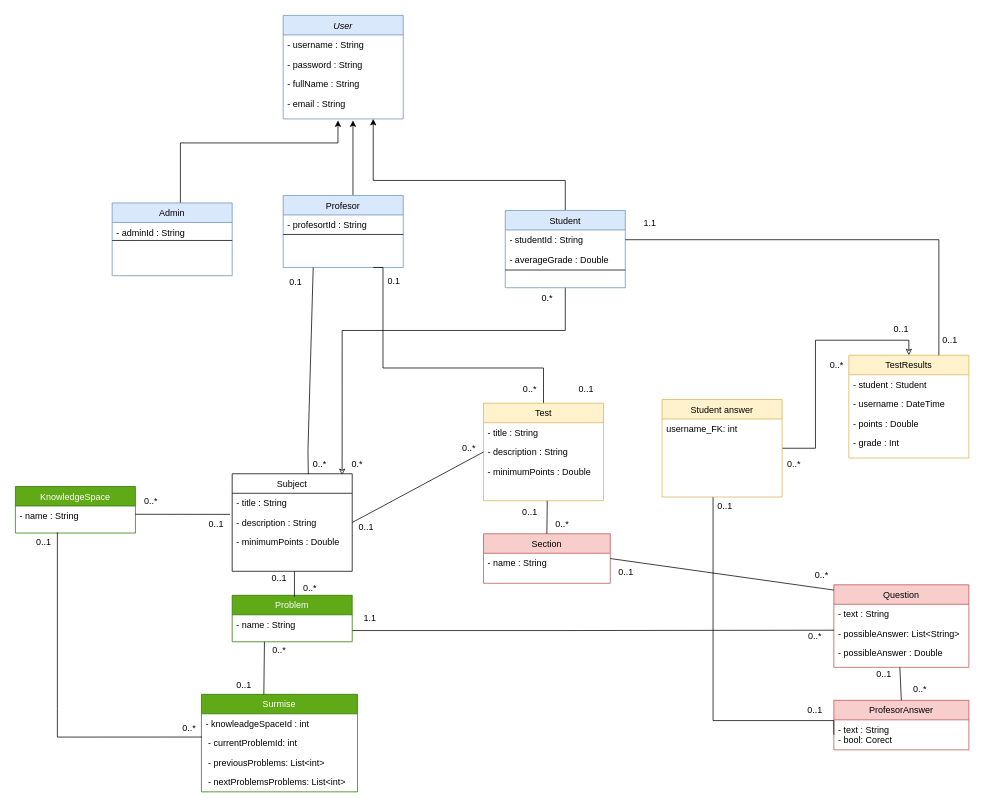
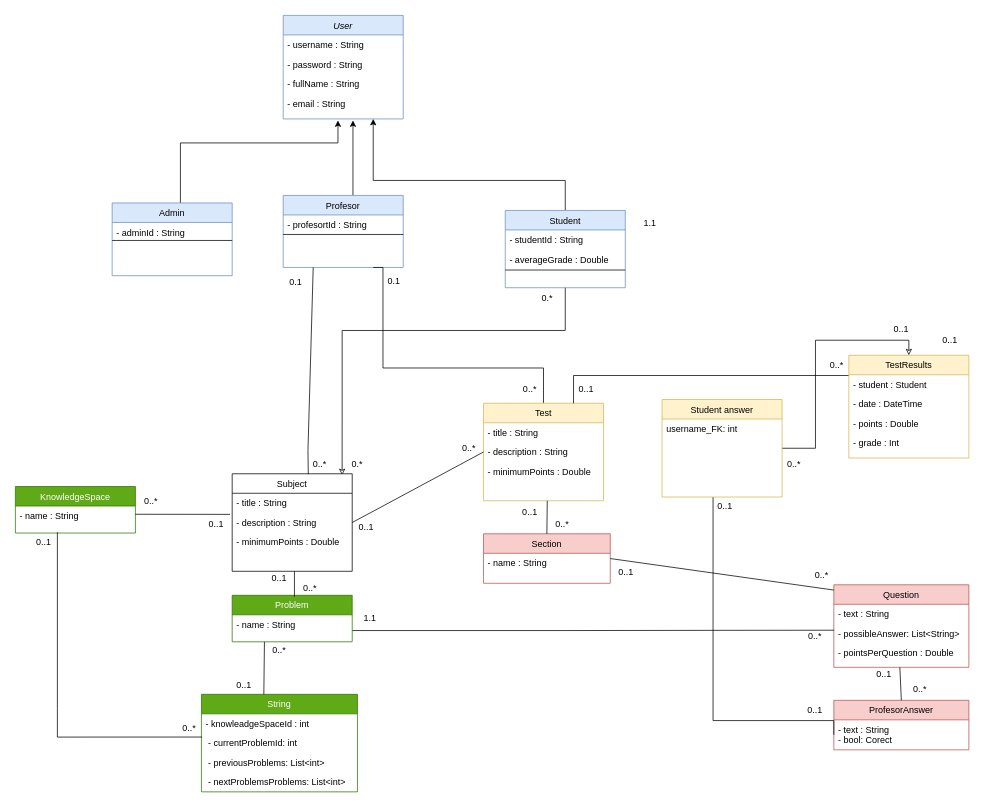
- <mxCell id="90" style="edgeStyle=orthogonalEdgeStyle;rounded=0;orthogonalLoop=1;jettySize=auto;html=1;entryX=0.75;entryY=0;entryDx=0;entryDy=0;strokeColor=default;sketch=0;endArrow=none;endFill=0;" edge="1" parent="1" source="10" target="31"><mxGeometry relative="1" as="geometry" /></mxCell>
+ <mxCell id="30" style="edgeStyle=orthogonalEdgeStyle;rounded=0;sketch=0;orthogonalLoop=1;jettySize=auto;html=1;entryX=0.75;entryY=0;entryDx=0;entryDy=0;strokeColor=default;endArrow=none;endFill=0;" edge="1" parent="1" source="31" target="26"><mxGeometry relative="1" as="geometry"><Array as="points"><mxPoint x="764" y="500" /></Array></mxGeometry></mxCell>
- <mxCell id="33" value="- username : DateTime" style="text;align=left;verticalAlign=top;spacingLeft=4;spacingRight=4;overflow=hidden;rotatable=0;points=[[0,0.5],[1,0.5]];portConstraint=eastwest;" parent="31" vertex="1"><mxGeometry y="52" width="160" height="26" as="geometry" /></mxCell>
+ <mxCell id="33" value="- date : DateTime" style="text;align=left;verticalAlign=top;spacingLeft=4;spacingRight=4;overflow=hidden;rotatable=0;points=[[0,0.5],[1,0.5]];portConstraint=eastwest;" parent="31" vertex="1"><mxGeometry y="52" width="160" height="26" as="geometry" /></mxCell>
- <mxCell id="39" value="- possibleAnswer : Double" style="text;align=left;verticalAlign=top;spacingLeft=4;spacingRight=4;overflow=hidden;rotatable=0;points=[[0,0.5],[1,0.5]];portConstraint=eastwest;" parent="36" vertex="1"><mxGeometry y="78" width="180" height="26" as="geometry" /></mxCell>
+ <mxCell id="39" value="- pointsPerQuestion : Double" style="text;align=left;verticalAlign=top;spacingLeft=4;spacingRight=4;overflow=hidden;rotatable=0;points=[[0,0.5],[1,0.5]];portConstraint=eastwest;" parent="36" vertex="1"><mxGeometry y="78" width="180" height="26" as="geometry" /></mxCell>
- <mxCell id="44" value="Surmise" style="swimlane;fontStyle=0;align=center;verticalAlign=top;childLayout=stackLayout;horizontal=1;startSize=26;horizontalStack=0;resizeParent=1;resizeLast=0;collapsible=1;marginBottom=0;rounded=0;shadow=0;strokeWidth=1;fillColor=#60a917;strokeColor=#2D7600;fontColor=#ffffff;" parent="1" vertex="1"><mxGeometry x="268" y="925" width="208" height="130" as="geometry"><mxRectangle x="340" y="380" width="170" height="26" as="alternateBounds" /></mxGeometry></mxCell>
+ <mxCell id="44" value="String" style="swimlane;fontStyle=0;align=center;verticalAlign=top;childLayout=stackLayout;horizontal=1;startSize=26;horizontalStack=0;resizeParent=1;resizeLast=0;collapsible=1;marginBottom=0;rounded=0;shadow=0;strokeWidth=1;fillColor=#60a917;strokeColor=#2D7600;fontColor=#ffffff;" parent="1" vertex="1"><mxGeometry x="268" y="925" width="208" height="130" as="geometry"><mxRectangle x="340" y="380" width="170" height="26" as="alternateBounds" /></mxGeometry></mxCell>
